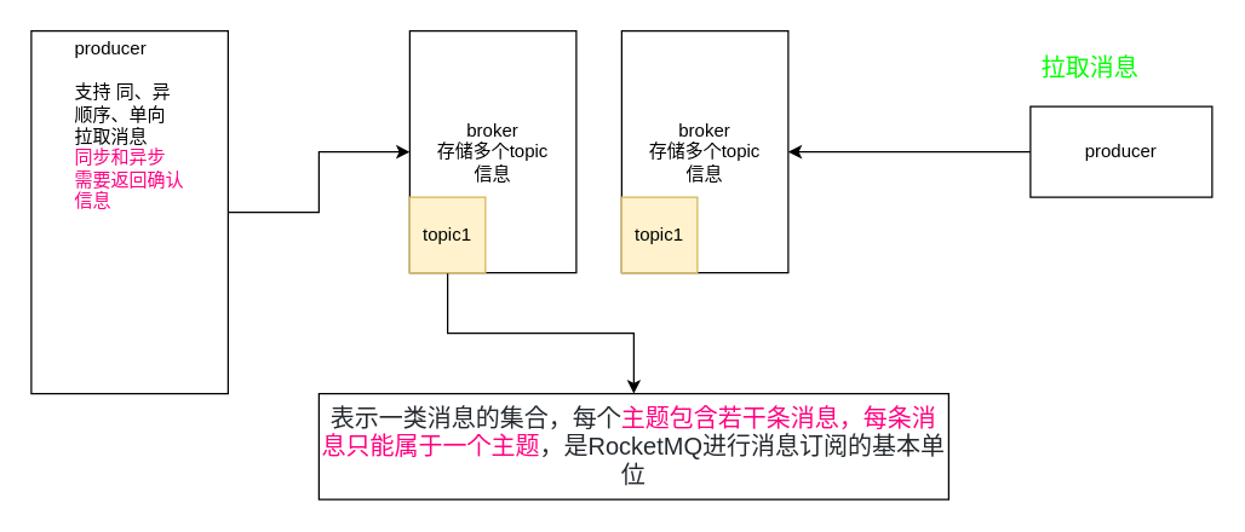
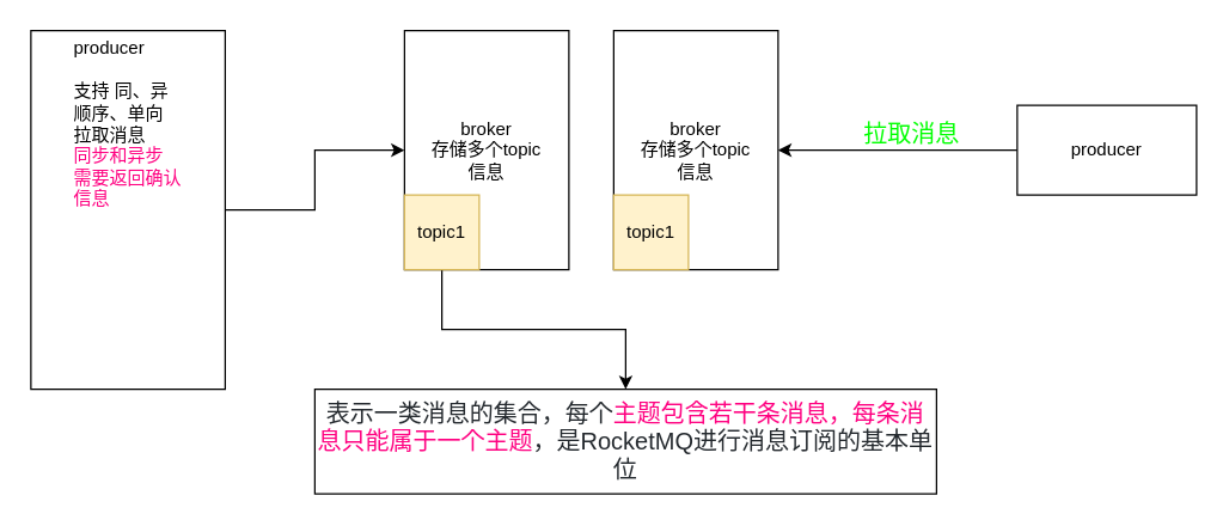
- <mxCell id="11" value="&lt;font color=&quot;#00ff00&quot; style=&quot;font-size: 16px;&quot;&gt;拉取消息&lt;/font&gt;" style="text;html=1;align=center;verticalAlign=middle;resizable=0;points=[];autosize=1;fontSize=16;" vertex="1" parent="1"><mxGeometry x="679" y="34" width="80" height="20" as="geometry" /></mxCell>
+ <mxCell id="11" value="&lt;font color=&quot;#00ff00&quot; style=&quot;font-size: 16px;&quot;&gt;拉取消息&lt;/font&gt;" style="text;html=1;align=center;verticalAlign=middle;resizable=0;points=[];autosize=1;fontSize=16;" vertex="1" parent="1"><mxGeometry x="569" y="79" width="80" height="20" as="geometry" /></mxCell>
